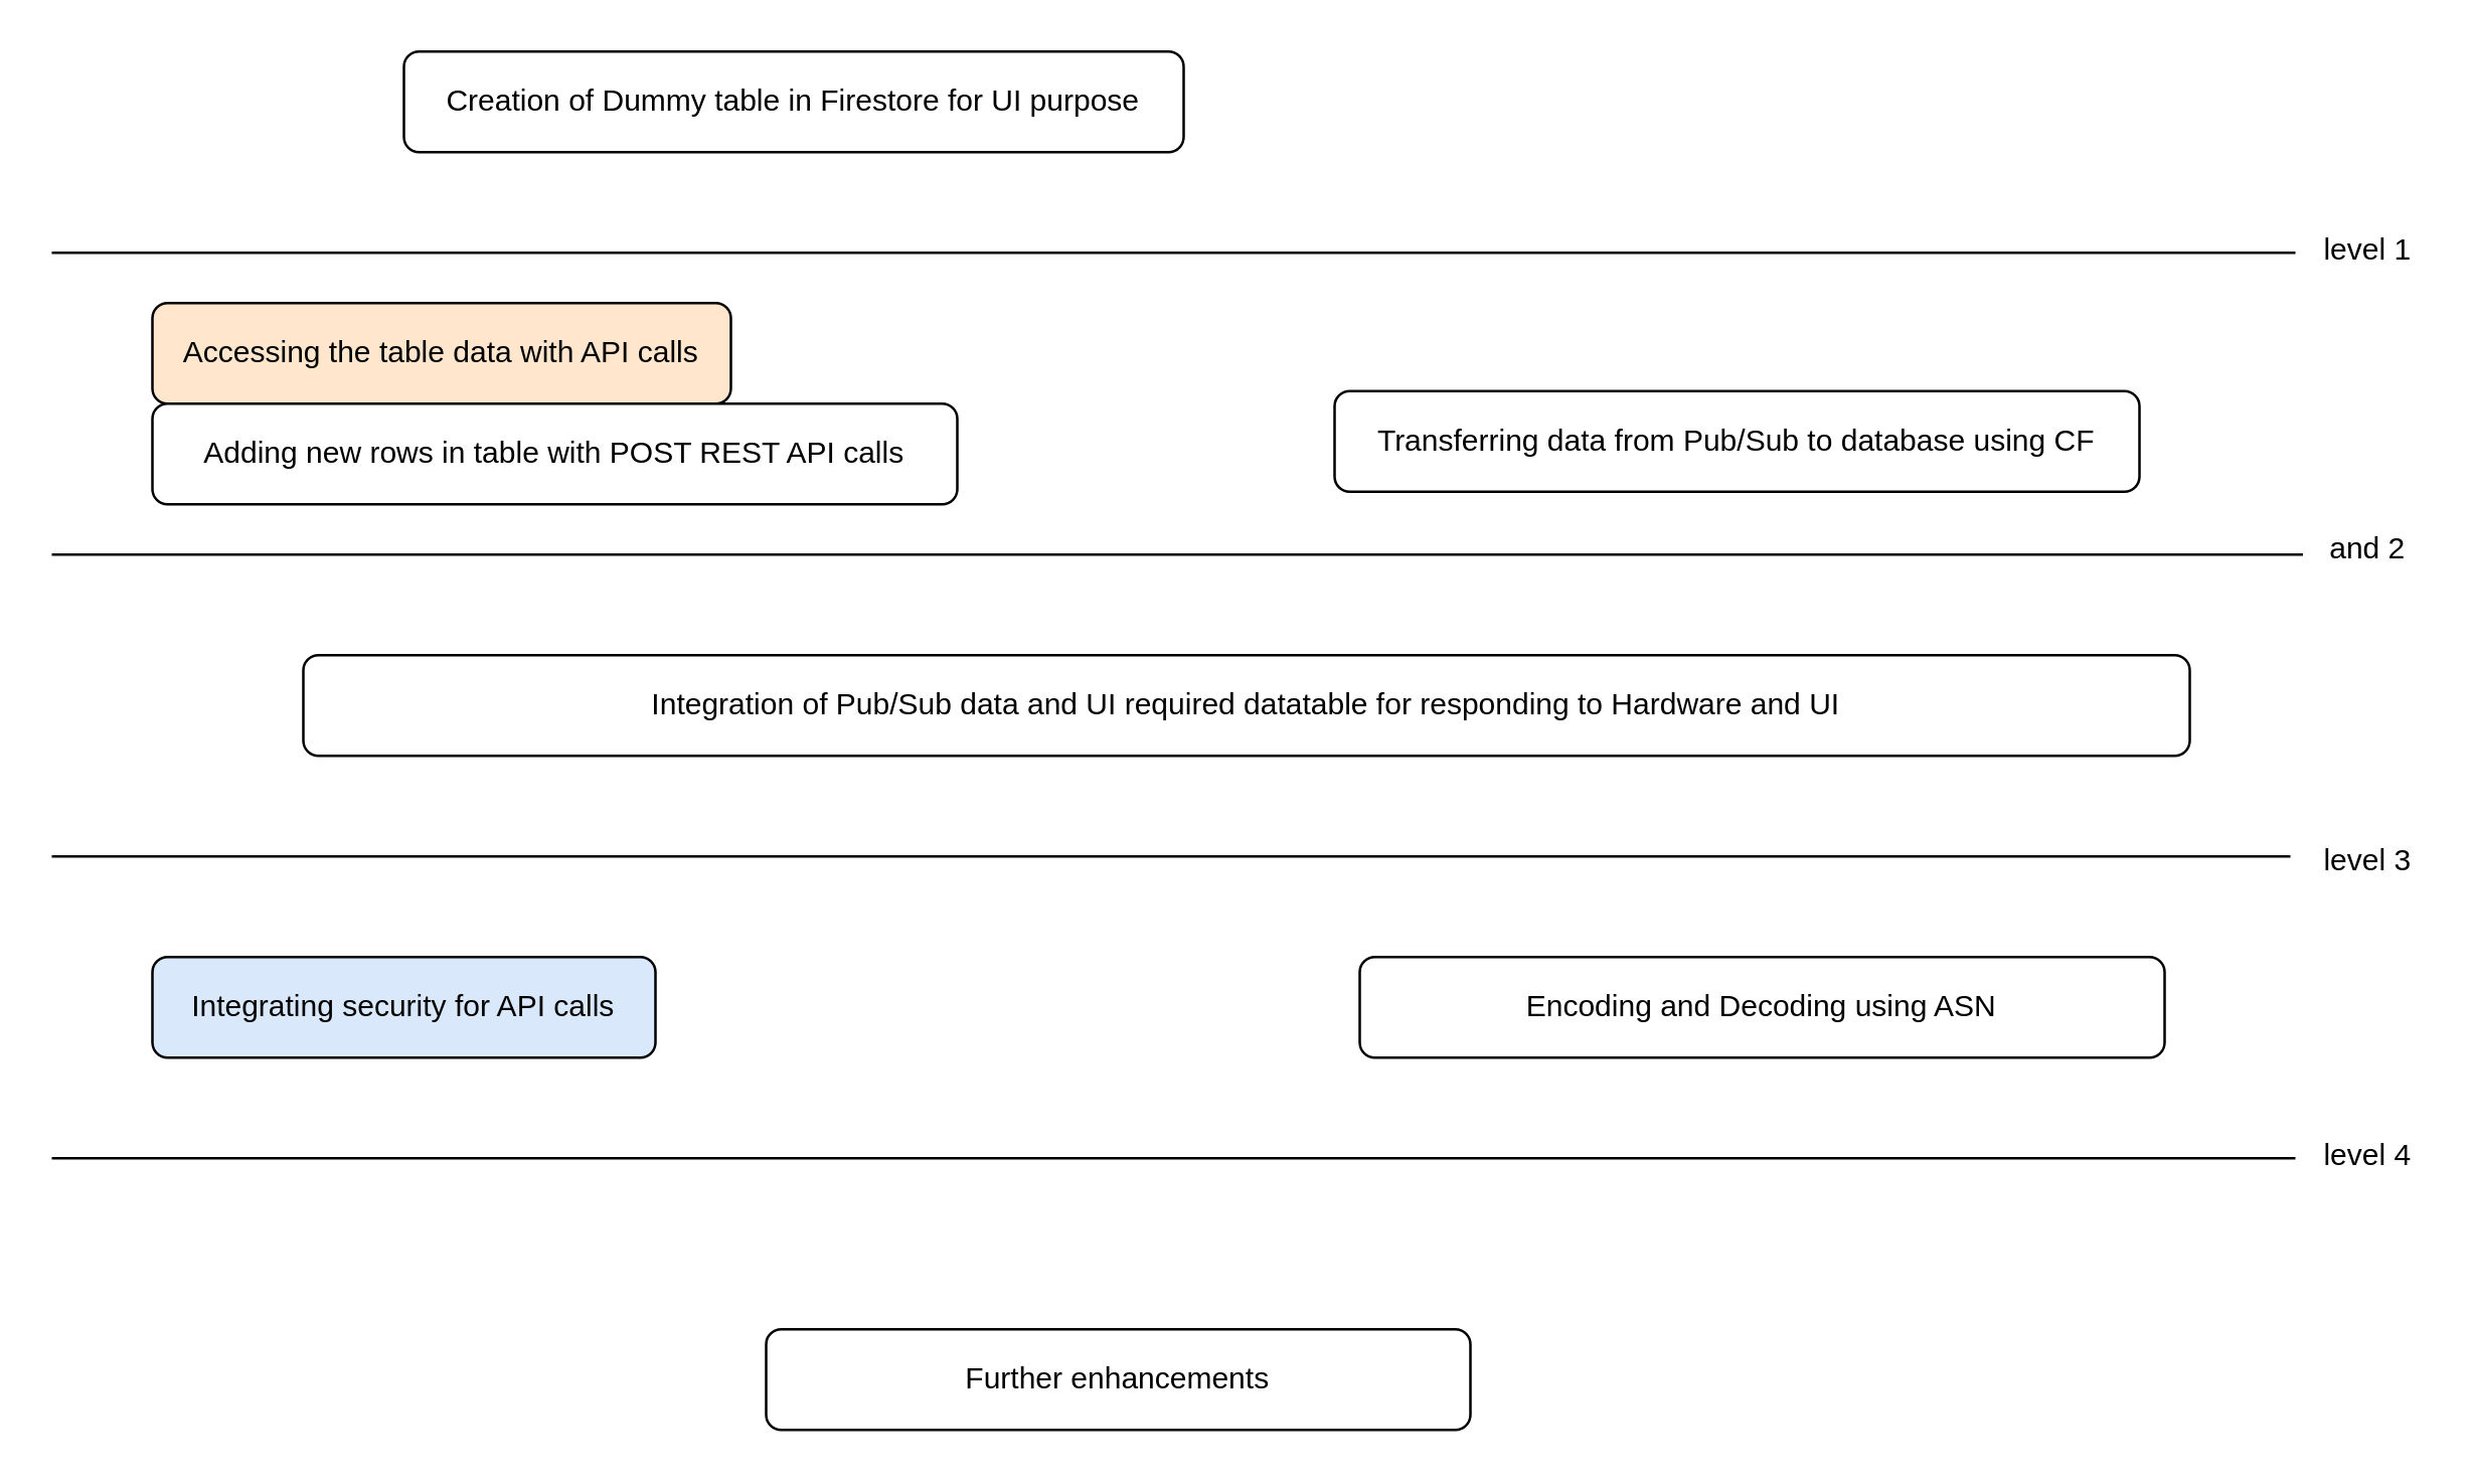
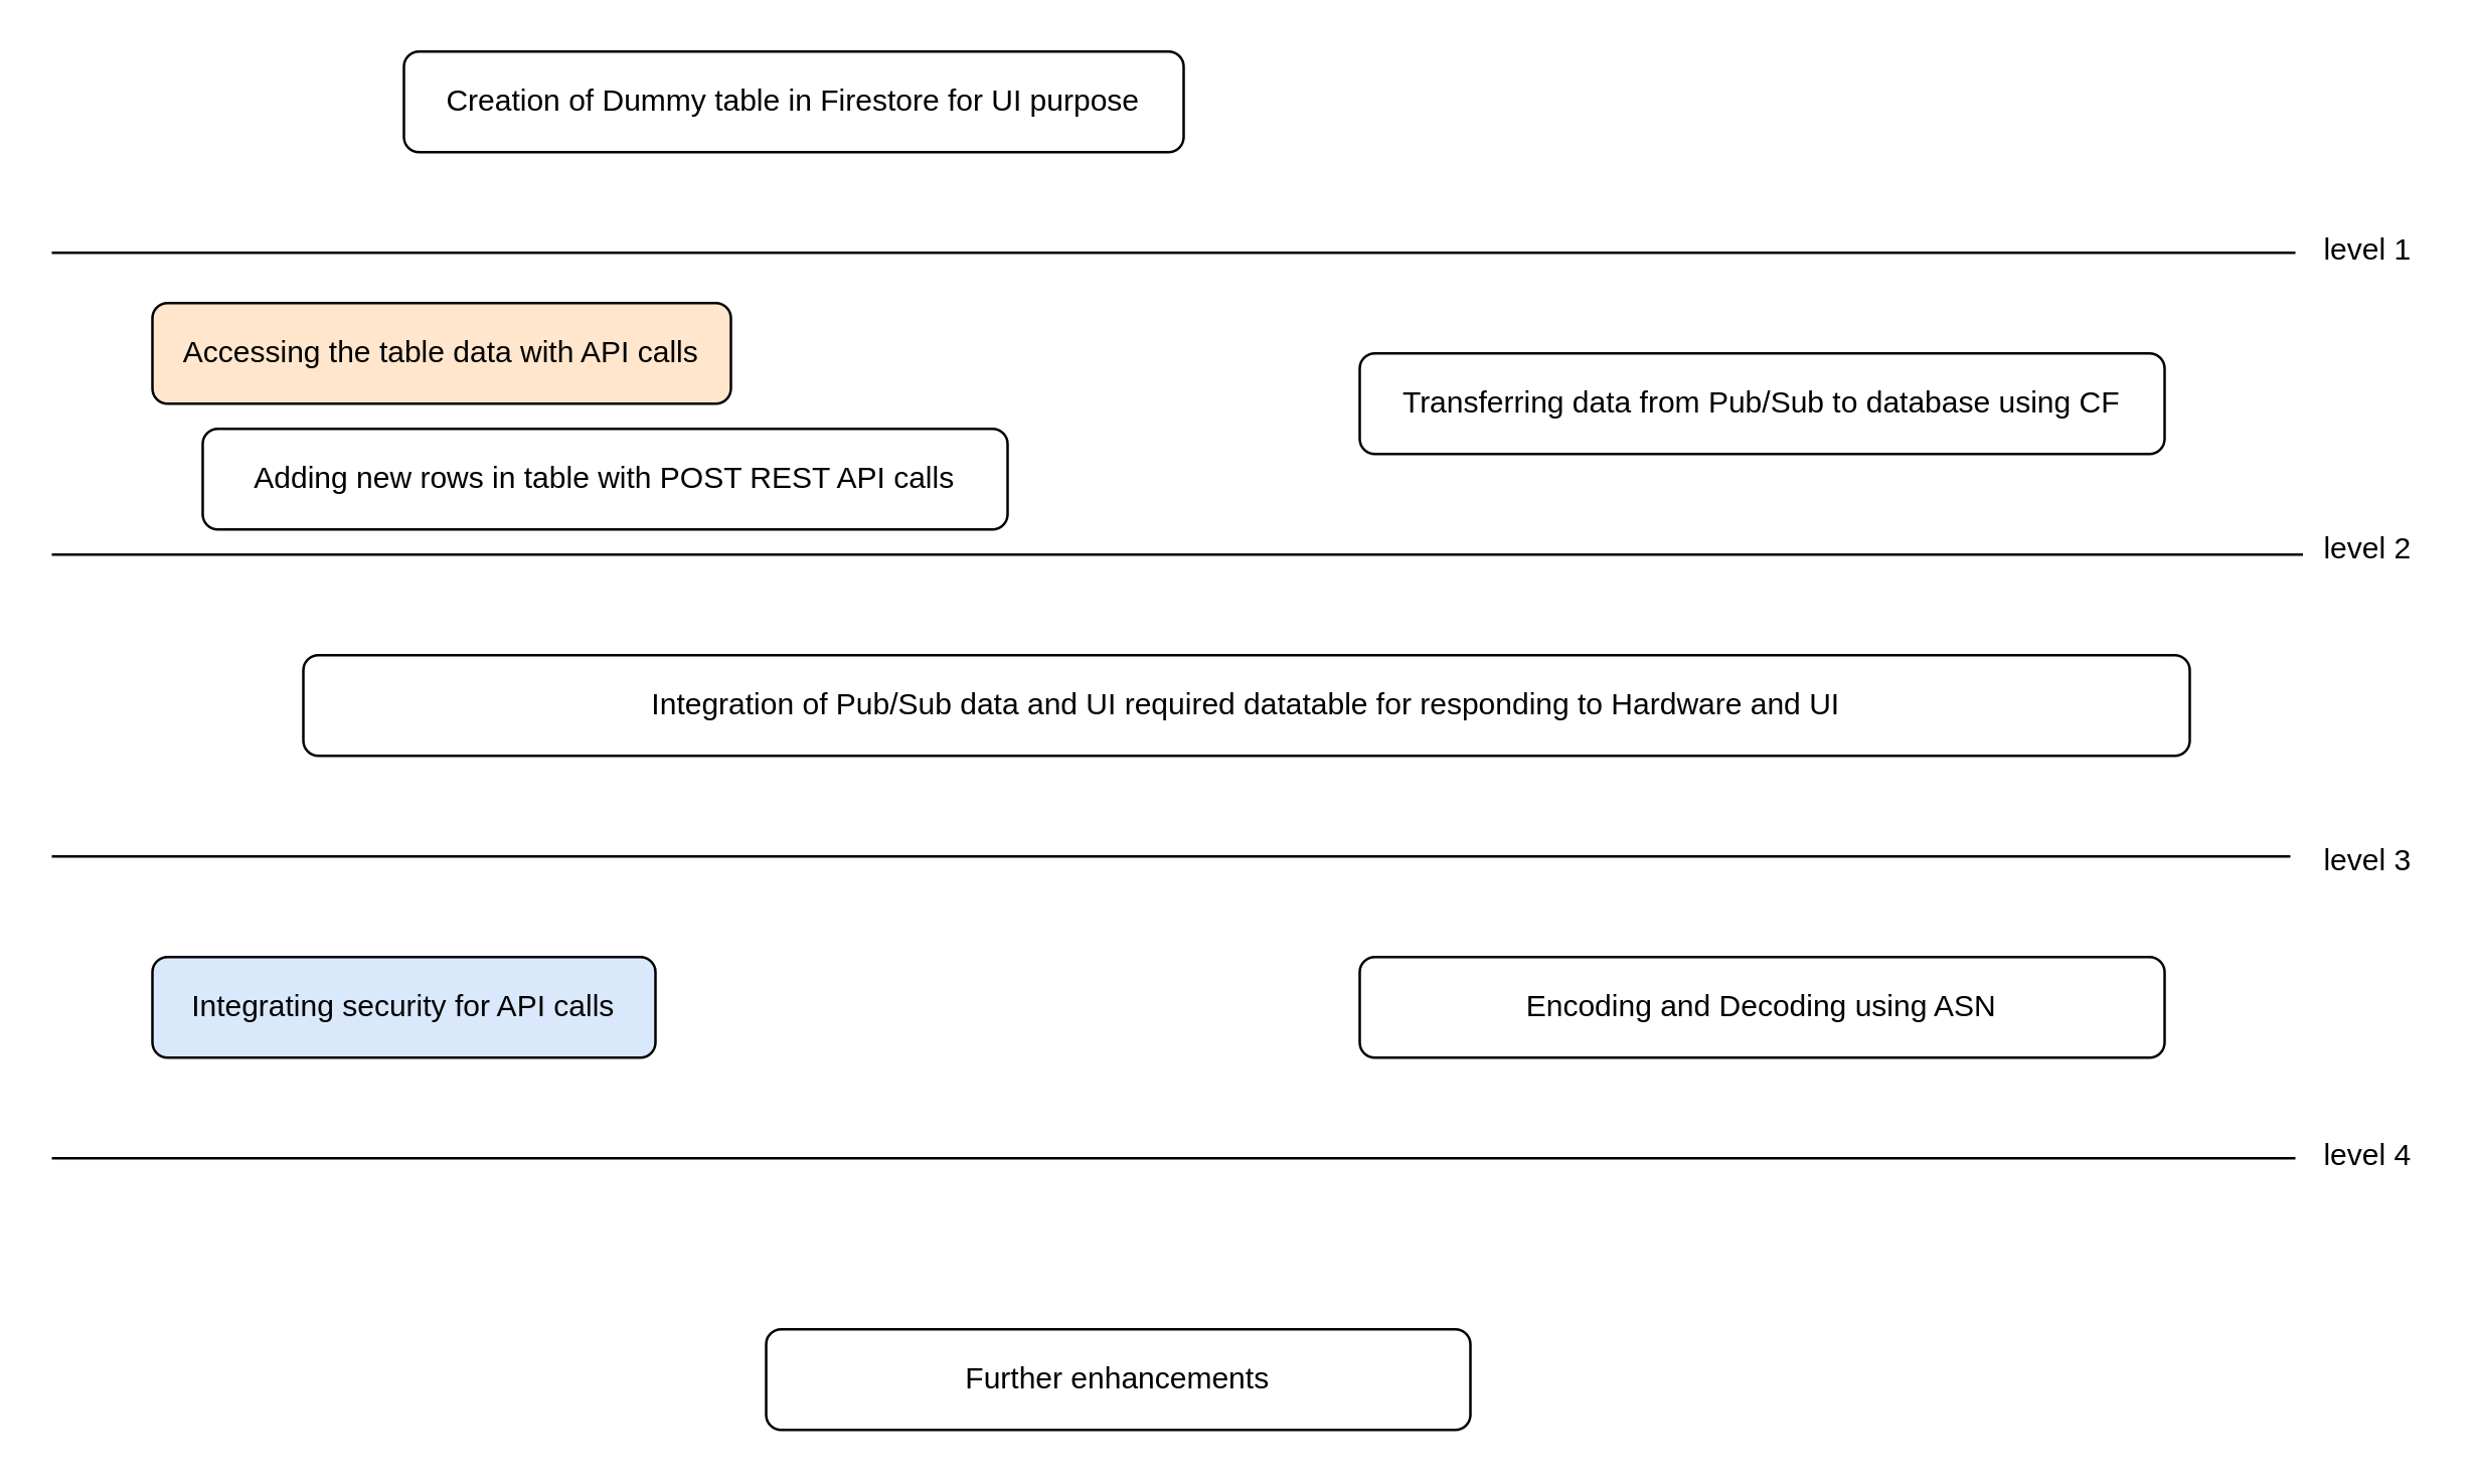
- <mxCell id="14" value="Transferring data from Pub/Sub to database using CF" style="rounded=1;whiteSpace=wrap;html=1;" parent="1" vertex="1"><mxGeometry x="530" y="155" width="320" height="40" as="geometry" /></mxCell>
+ <mxCell id="14" value="Transferring data from Pub/Sub to database using CF" style="rounded=1;whiteSpace=wrap;html=1;" parent="1" vertex="1"><mxGeometry x="540" y="140" width="320" height="40" as="geometry" /></mxCell>
- <mxCell id="10" value="Adding new rows in table with POST REST API calls" style="rounded=1;whiteSpace=wrap;html=1;" parent="1" vertex="1"><mxGeometry x="60" y="160" width="320" height="40" as="geometry" /></mxCell>
+ <mxCell id="10" value="Adding new rows in table with POST REST API calls" style="rounded=1;whiteSpace=wrap;html=1;" parent="1" vertex="1"><mxGeometry x="80" y="170" width="320" height="40" as="geometry" /></mxCell>
- <mxCell id="5" value="and 2" style="text;html=1;strokeColor=none;fillColor=none;align=center;verticalAlign=middle;whiteSpace=wrap;rounded=0;" parent="1" vertex="1"><mxGeometry x="921" y="208" width="40" height="20" as="geometry" /></mxCell>
+ <mxCell id="5" value="level 2" style="text;html=1;strokeColor=none;fillColor=none;align=center;verticalAlign=middle;whiteSpace=wrap;rounded=0;" parent="1" vertex="1"><mxGeometry x="921" y="208" width="40" height="20" as="geometry" /></mxCell>
